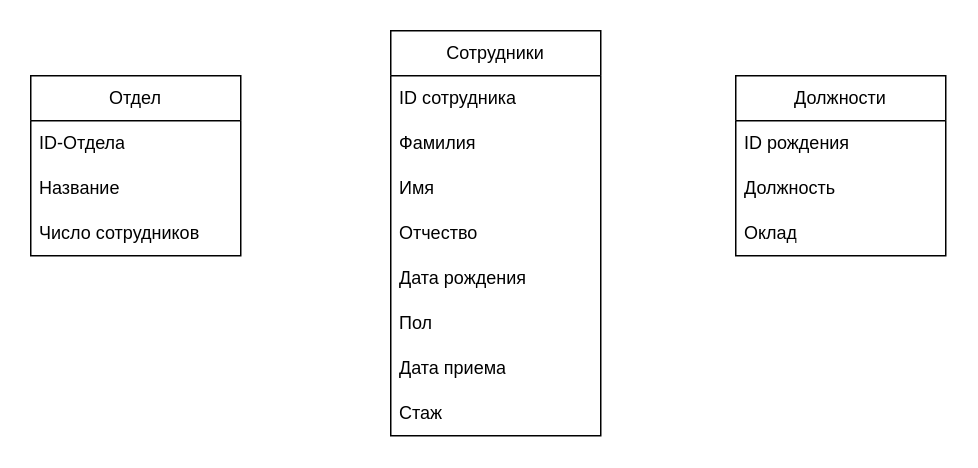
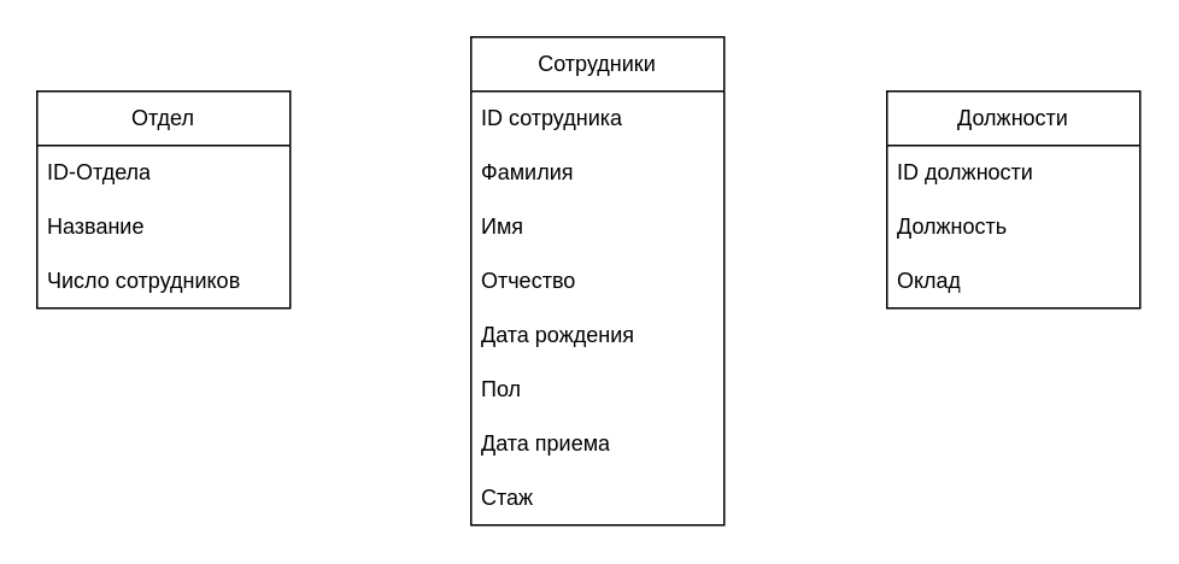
- <mxCell id="16" value="ID рождения" style="text;strokeColor=none;fillColor=none;align=left;verticalAlign=middle;spacingLeft=4;spacingRight=4;overflow=hidden;points=[[0,0.5],[1,0.5]];portConstraint=eastwest;rotatable=0;whiteSpace=wrap;html=1;" vertex="1" parent="15"><mxGeometry y="30" width="140" height="30" as="geometry" /></mxCell>
+ <mxCell id="16" value="ID должности" style="text;strokeColor=none;fillColor=none;align=left;verticalAlign=middle;spacingLeft=4;spacingRight=4;overflow=hidden;points=[[0,0.5],[1,0.5]];portConstraint=eastwest;rotatable=0;whiteSpace=wrap;html=1;" vertex="1" parent="15"><mxGeometry y="30" width="140" height="30" as="geometry" /></mxCell>
